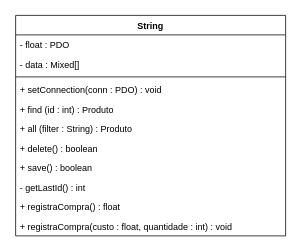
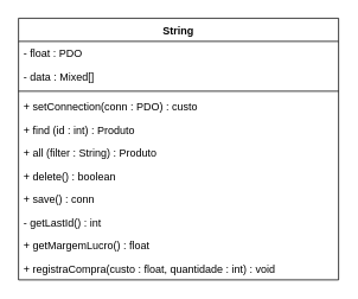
- <mxCell id="6" value="+ setConnection(conn : PDO) : void" style="text;strokeColor=none;fillColor=none;align=left;verticalAlign=top;spacingLeft=4;spacingRight=4;overflow=hidden;rotatable=0;points=[[0,0.5],[1,0.5]];portConstraint=eastwest;" vertex="1" parent="2"><mxGeometry y="86" width="360" height="26" as="geometry" /></mxCell>
+ <mxCell id="6" value="+ setConnection(conn : PDO) : custo" style="text;strokeColor=none;fillColor=none;align=left;verticalAlign=top;spacingLeft=4;spacingRight=4;overflow=hidden;rotatable=0;points=[[0,0.5],[1,0.5]];portConstraint=eastwest;" vertex="1" parent="2"><mxGeometry y="86" width="360" height="26" as="geometry" /></mxCell>
- <mxCell id="10" value="+ save() : boolean" style="text;strokeColor=none;fillColor=none;align=left;verticalAlign=top;spacingLeft=4;spacingRight=4;overflow=hidden;rotatable=0;points=[[0,0.5],[1,0.5]];portConstraint=eastwest;" vertex="1" parent="2"><mxGeometry y="190" width="360" height="26" as="geometry" /></mxCell>
+ <mxCell id="10" value="+ save() : conn" style="text;strokeColor=none;fillColor=none;align=left;verticalAlign=top;spacingLeft=4;spacingRight=4;overflow=hidden;rotatable=0;points=[[0,0.5],[1,0.5]];portConstraint=eastwest;" vertex="1" parent="2"><mxGeometry y="190" width="360" height="26" as="geometry" /></mxCell>
- <mxCell id="12" value="+ registraCompra() : float" style="text;strokeColor=none;fillColor=none;align=left;verticalAlign=top;spacingLeft=4;spacingRight=4;overflow=hidden;rotatable=0;points=[[0,0.5],[1,0.5]];portConstraint=eastwest;" vertex="1" parent="2"><mxGeometry y="242" width="360" height="26" as="geometry" /></mxCell>
+ <mxCell id="12" value="+ getMargemLucro() : float" style="text;strokeColor=none;fillColor=none;align=left;verticalAlign=top;spacingLeft=4;spacingRight=4;overflow=hidden;rotatable=0;points=[[0,0.5],[1,0.5]];portConstraint=eastwest;" vertex="1" parent="2"><mxGeometry y="242" width="360" height="26" as="geometry" /></mxCell>
